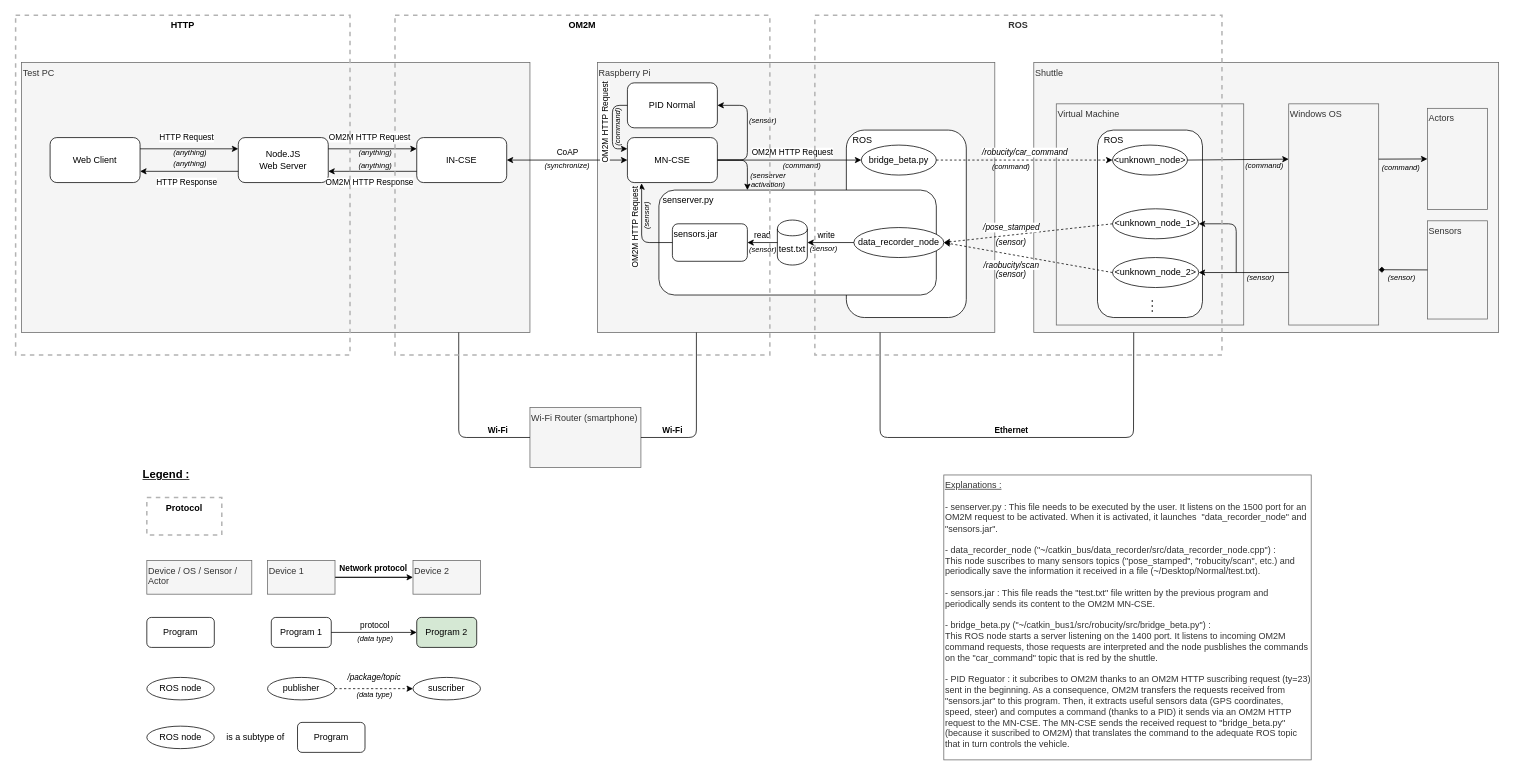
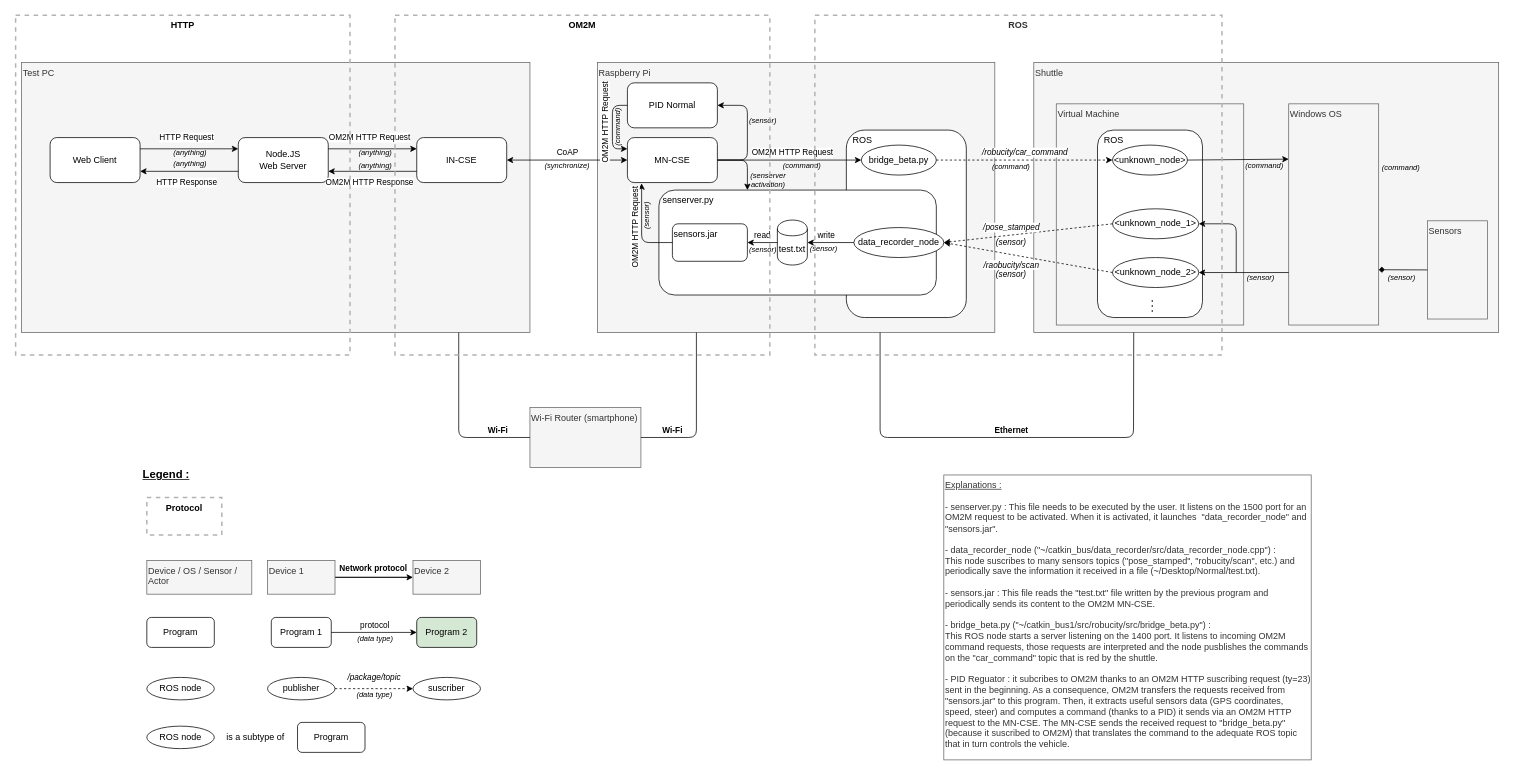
- <mxCell id="29" value="" style="endArrow=classic;html=1;fontColor=#000000;exitX=1;exitY=0.25;exitDx=0;exitDy=0;entryX=0;entryY=0.5;entryDx=0;entryDy=0;" parent="1" source="25" target="26" edge="1"><mxGeometry x="0.047" y="-13" width="50" height="50" relative="1" as="geometry"><mxPoint x="1858" y="228" as="sourcePoint" /><mxPoint x="2048" y="223" as="targetPoint" /><mxPoint as="offset" /></mxGeometry></mxCell>
- <mxCell id="26" value="Actors" style="rounded=0;whiteSpace=wrap;html=1;align=left;verticalAlign=top;fillColor=#f5f5f5;strokeColor=#666666;fontColor=#333333;" parent="1" vertex="1"><mxGeometry x="1903" y="144" width="80" height="135" as="geometry" /></mxCell>
